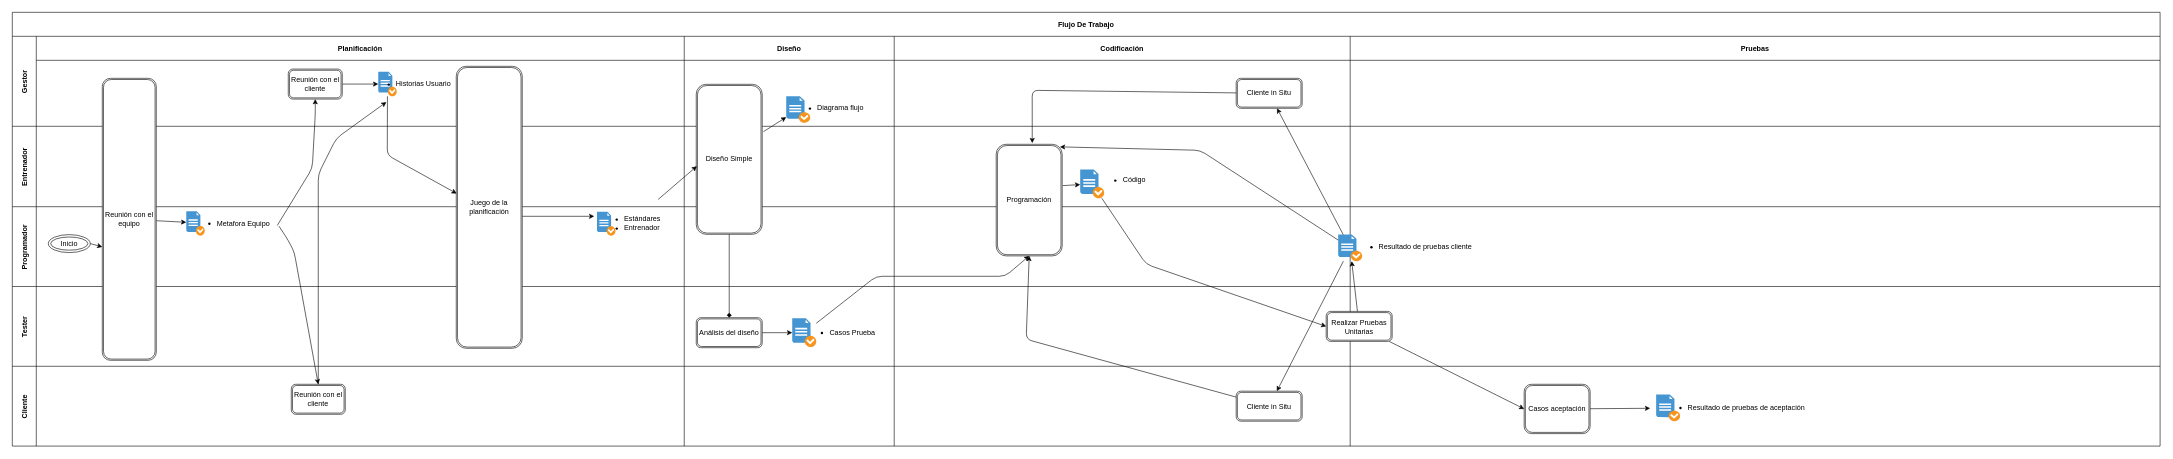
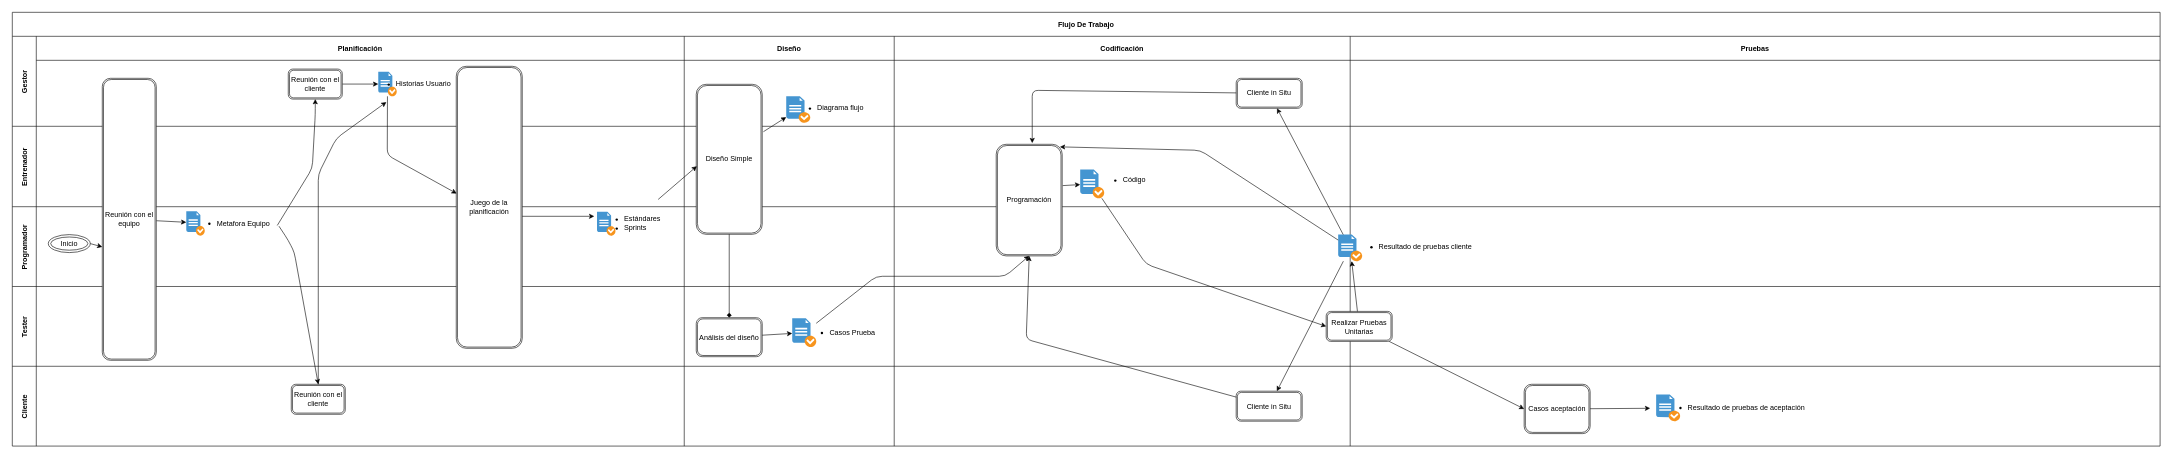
- <mxCell id="37" value="&lt;div style=&quot;text-align: justify;&quot;&gt;&lt;ul&gt;&lt;li&gt;Estándares&lt;/li&gt;&lt;li&gt;Entrenador&lt;/li&gt;&lt;/ul&gt;&lt;/div&gt;" style="text;html=1;align=center;verticalAlign=middle;resizable=0;points=[];autosize=1;strokeColor=none;fillColor=none;" parent="33" vertex="1"><mxGeometry x="930" y="-12.1" width="120" height="80" as="geometry" /></mxCell>
+ <mxCell id="37" value="&lt;div style=&quot;text-align: justify;&quot;&gt;&lt;ul&gt;&lt;li&gt;Estándares&lt;/li&gt;&lt;li&gt;Sprints&lt;/li&gt;&lt;/ul&gt;&lt;/div&gt;" style="text;html=1;align=center;verticalAlign=middle;resizable=0;points=[];autosize=1;strokeColor=none;fillColor=none;" parent="33" vertex="1"><mxGeometry x="930" y="-12.1" width="120" height="80" as="geometry" /></mxCell>
- <mxCell id="47" value="Análisis del diseño" style="shape=ext;double=1;rounded=1;whiteSpace=wrap;html=1;" parent="46" vertex="1"><mxGeometry x="20" y="52" width="110" height="50" as="geometry" /></mxCell>
+ <mxCell id="47" value="Análisis del diseño" style="shape=ext;double=1;rounded=1;whiteSpace=wrap;html=1;" parent="46" vertex="1"><mxGeometry x="20" y="52" width="110" height="65" as="geometry" /></mxCell>
